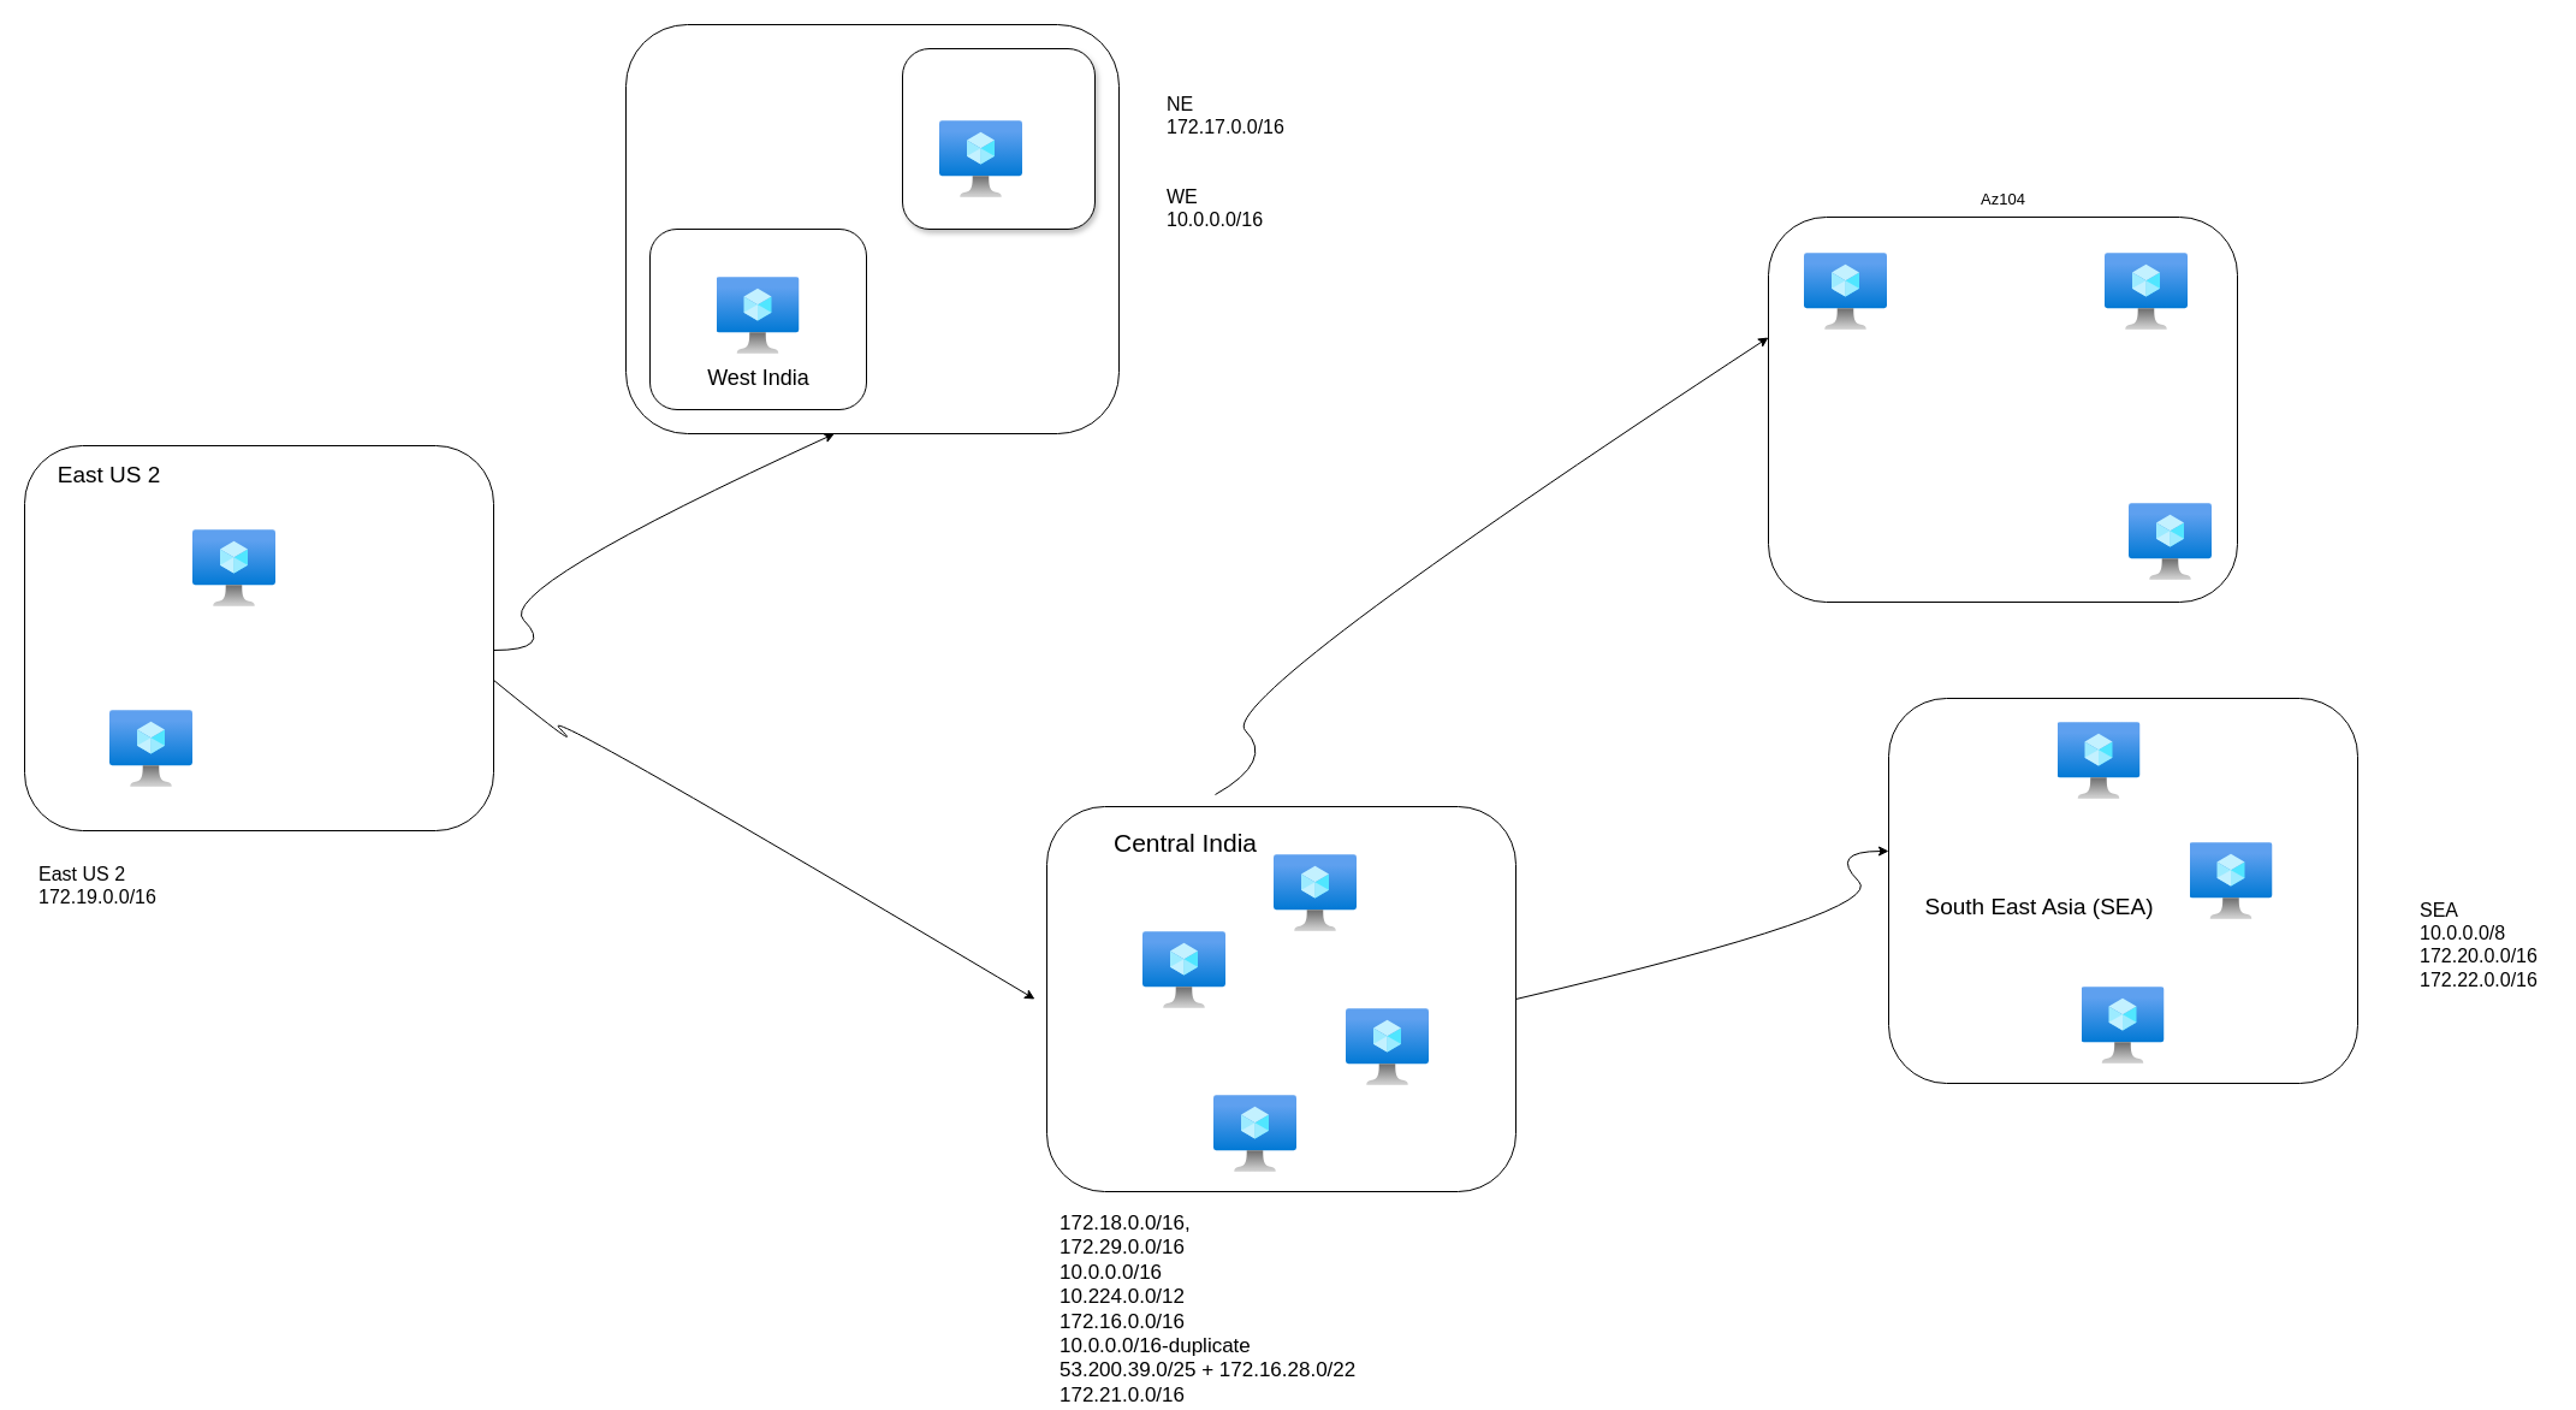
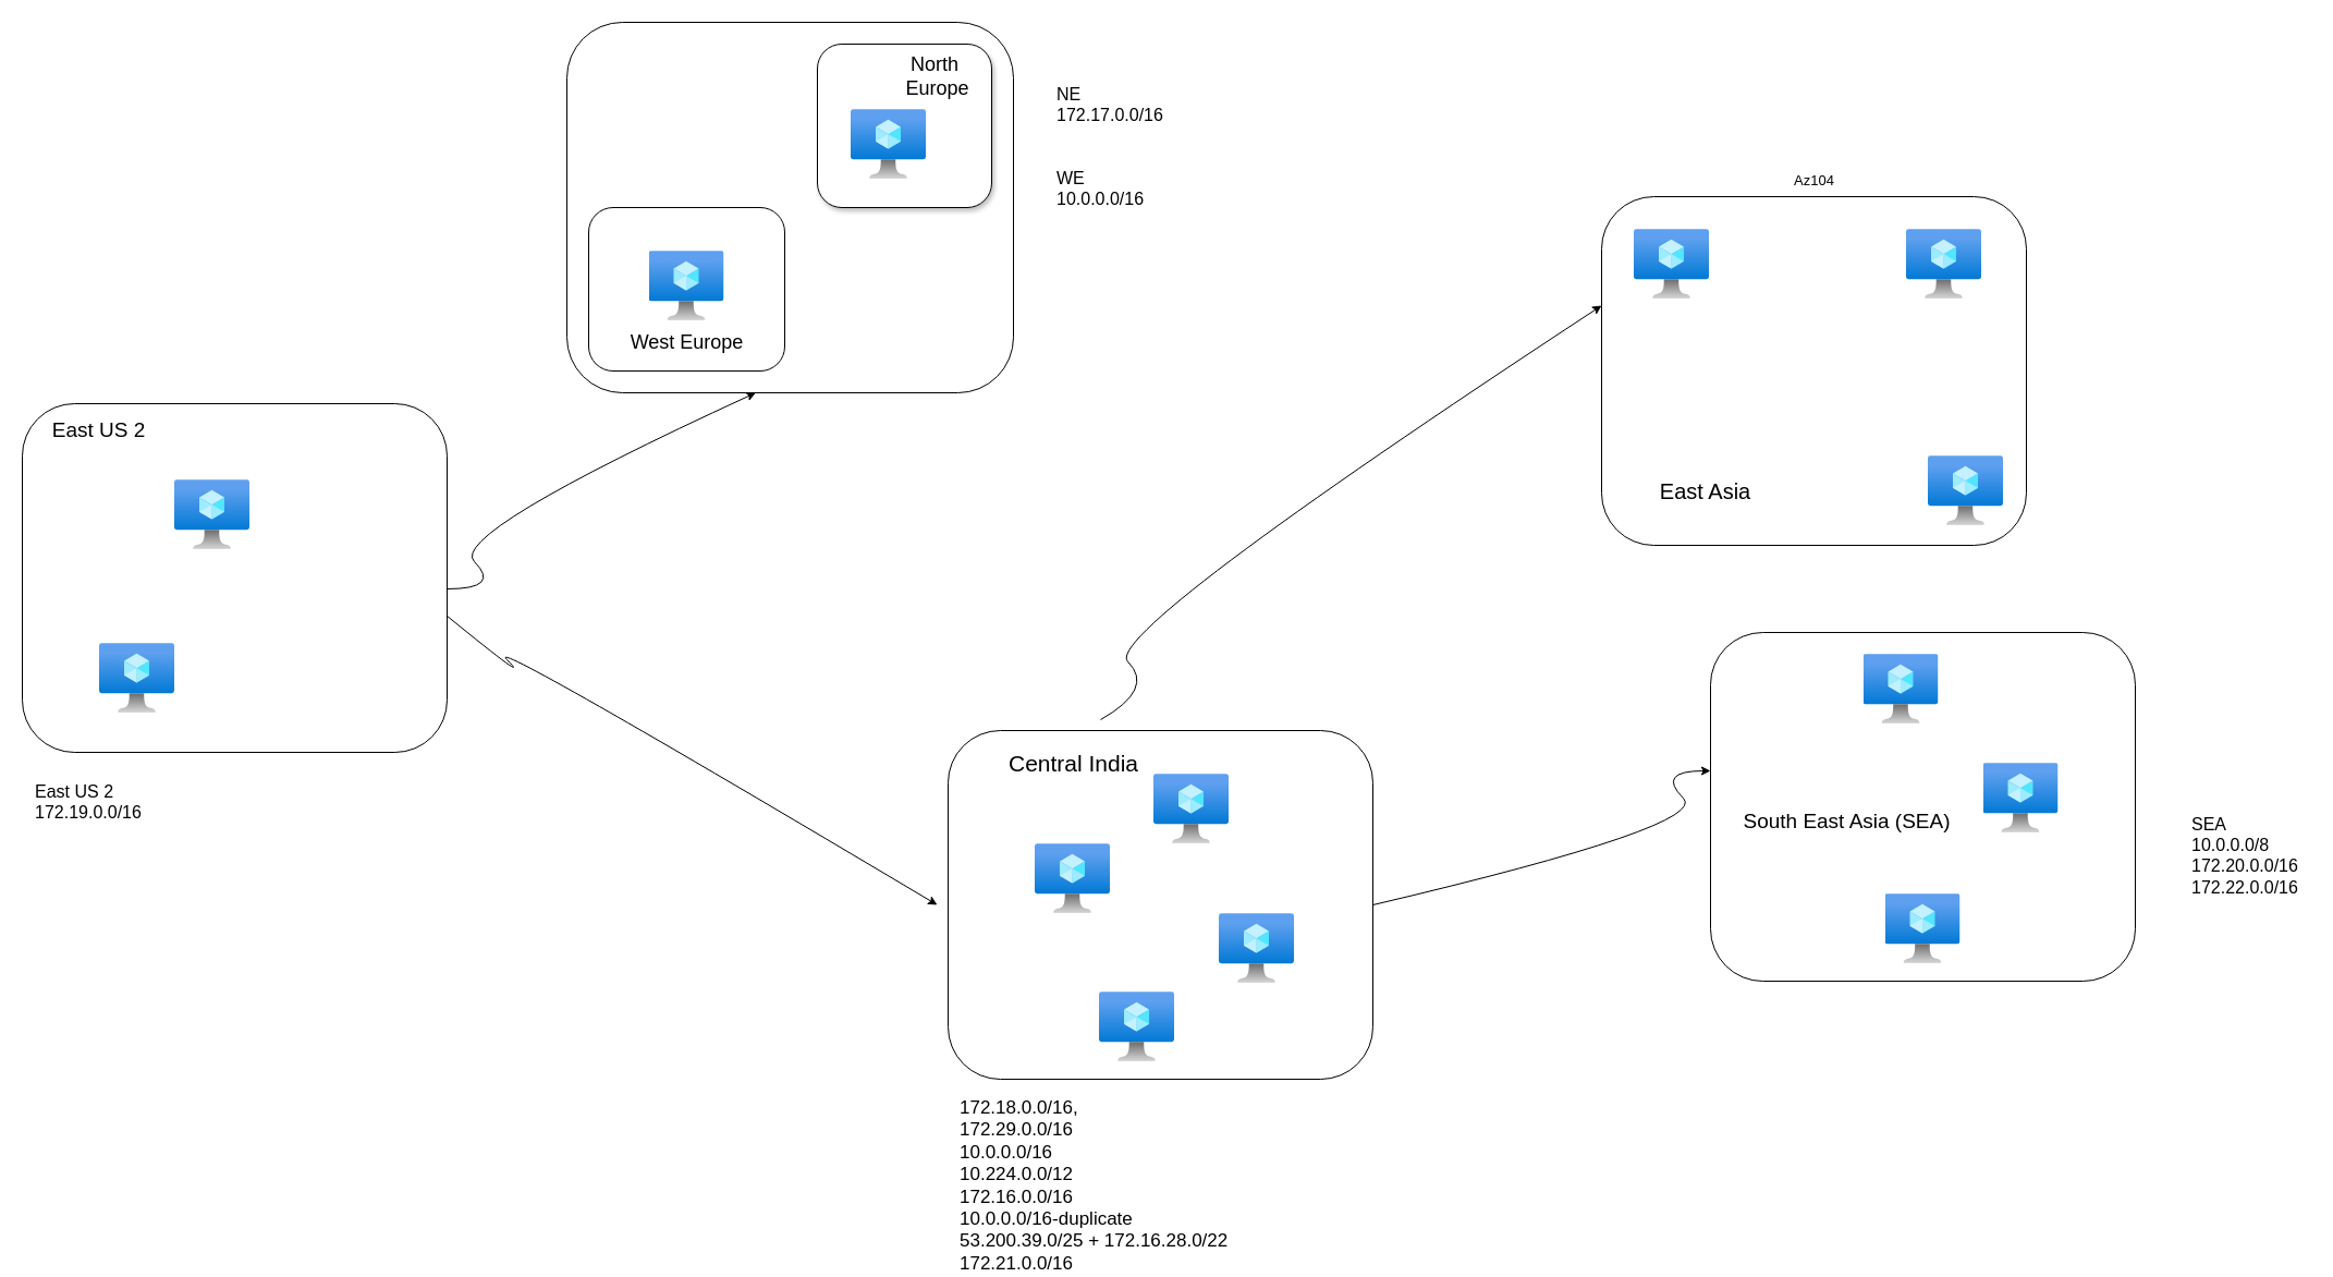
+ <mxCell id="22" value="North&amp;nbsp;&lt;div&gt;Europe&lt;/div&gt;" style="text;html=1;align=center;verticalAlign=middle;resizable=0;points=[];autosize=1;strokeColor=none;fillColor=none;fontSize=18;" vertex="1" parent="1"><mxGeometry x="820" y="40" width="80" height="60" as="geometry" /></mxCell>
- <mxCell id="21" value="West India" style="text;html=1;align=center;verticalAlign=middle;resizable=0;points=[];autosize=1;strokeColor=none;fillColor=none;fontSize=18;" vertex="1" parent="1"><mxGeometry x="565" y="294" width="130" height="40" as="geometry" /></mxCell>
+ <mxCell id="21" value="West Europe" style="text;html=1;align=center;verticalAlign=middle;resizable=0;points=[];autosize=1;strokeColor=none;fillColor=none;fontSize=18;" vertex="1" parent="1"><mxGeometry x="565" y="294" width="130" height="40" as="geometry" /></mxCell>
+ <mxCell id="25" value="East Asia" style="text;html=1;align=center;verticalAlign=middle;resizable=0;points=[];autosize=1;strokeColor=none;fillColor=none;fontSize=20;" vertex="1" parent="1"><mxGeometry x="1510" y="430" width="110" height="40" as="geometry" /></mxCell>
